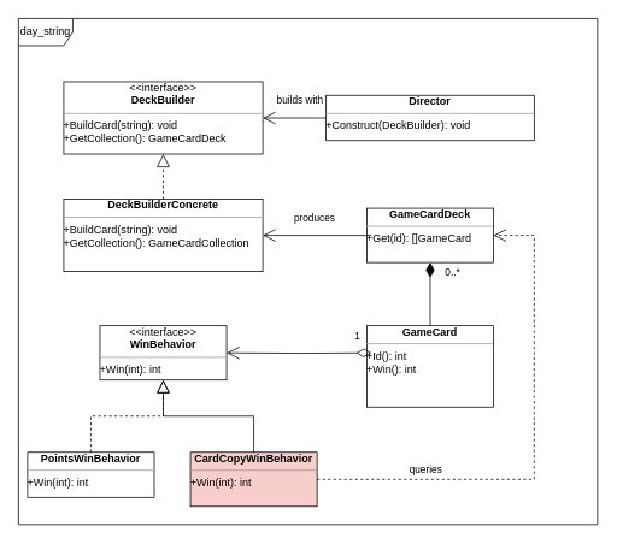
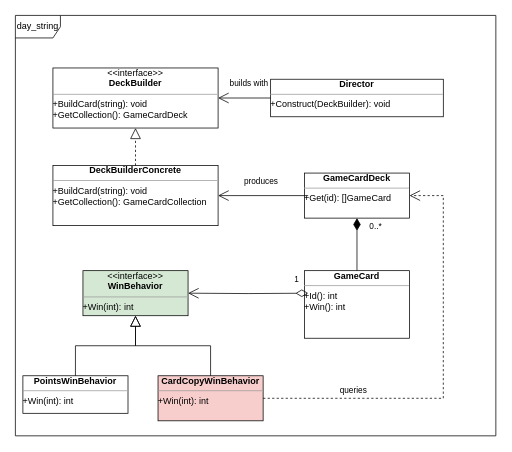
- <mxCell id="14" value="&lt;div align=&quot;center&quot;&gt;&amp;lt;&amp;lt;interface&amp;gt;&amp;gt;&lt;br&gt;&lt;/div&gt;&lt;div align=&quot;center&quot;&gt;&lt;b&gt;WinBehavior&lt;/b&gt;&lt;/div&gt;&lt;hr size=&quot;1&quot;&gt;&lt;div&gt;+Win(int): int&lt;br&gt;&lt;/div&gt;&lt;div style=&quot;height:2px;&quot;&gt;&lt;br&gt;&lt;/div&gt;" style="verticalAlign=top;align=left;overflow=fill;fontSize=12;fontFamily=Helvetica;html=1;whiteSpace=wrap;" parent="1" vertex="1"><mxGeometry x="110" y="360" width="140" height="60" as="geometry" /></mxCell>
+ <mxCell id="14" value="&lt;div align=&quot;center&quot;&gt;&amp;lt;&amp;lt;interface&amp;gt;&amp;gt;&lt;br&gt;&lt;/div&gt;&lt;div align=&quot;center&quot;&gt;&lt;b&gt;WinBehavior&lt;/b&gt;&lt;/div&gt;&lt;hr size=&quot;1&quot;&gt;&lt;div&gt;+Win(int): int&lt;br&gt;&lt;/div&gt;&lt;div style=&quot;height:2px;&quot;&gt;&lt;br&gt;&lt;/div&gt;" style="verticalAlign=top;align=left;overflow=fill;fontSize=12;fontFamily=Helvetica;html=1;whiteSpace=wrap;fillColor=#d5e8d4;" parent="1" vertex="1"><mxGeometry x="110" y="360" width="140" height="60" as="geometry" /></mxCell>
- <mxCell id="17" value="" style="endArrow=block;dashed=1;endFill=0;endSize=12;html=1;rounded=0;exitX=0.5;exitY=0;exitDx=0;exitDy=0;entryX=0.5;entryY=1;entryDx=0;entryDy=0;" parent="1" source="15" target="14" edge="1"><mxGeometry width="160" relative="1" as="geometry"><mxPoint x="120" y="550" as="sourcePoint" /><mxPoint x="280" y="550" as="targetPoint" /><Array as="points"><mxPoint x="100" y="460" /><mxPoint x="180" y="460" /></Array></mxGeometry></mxCell>
+ <mxCell id="17" value="" style="endArrow=block;dashed=0;endFill=0;endSize=12;html=1;rounded=0;exitX=0.5;exitY=0;exitDx=0;exitDy=0;entryX=0.5;entryY=1;entryDx=0;entryDy=0;" parent="1" source="15" target="14" edge="1"><mxGeometry width="160" relative="1" as="geometry"><mxPoint x="120" y="550" as="sourcePoint" /><mxPoint x="280" y="550" as="targetPoint" /><Array as="points"><mxPoint x="100" y="460" /><mxPoint x="180" y="460" /></Array></mxGeometry></mxCell>
